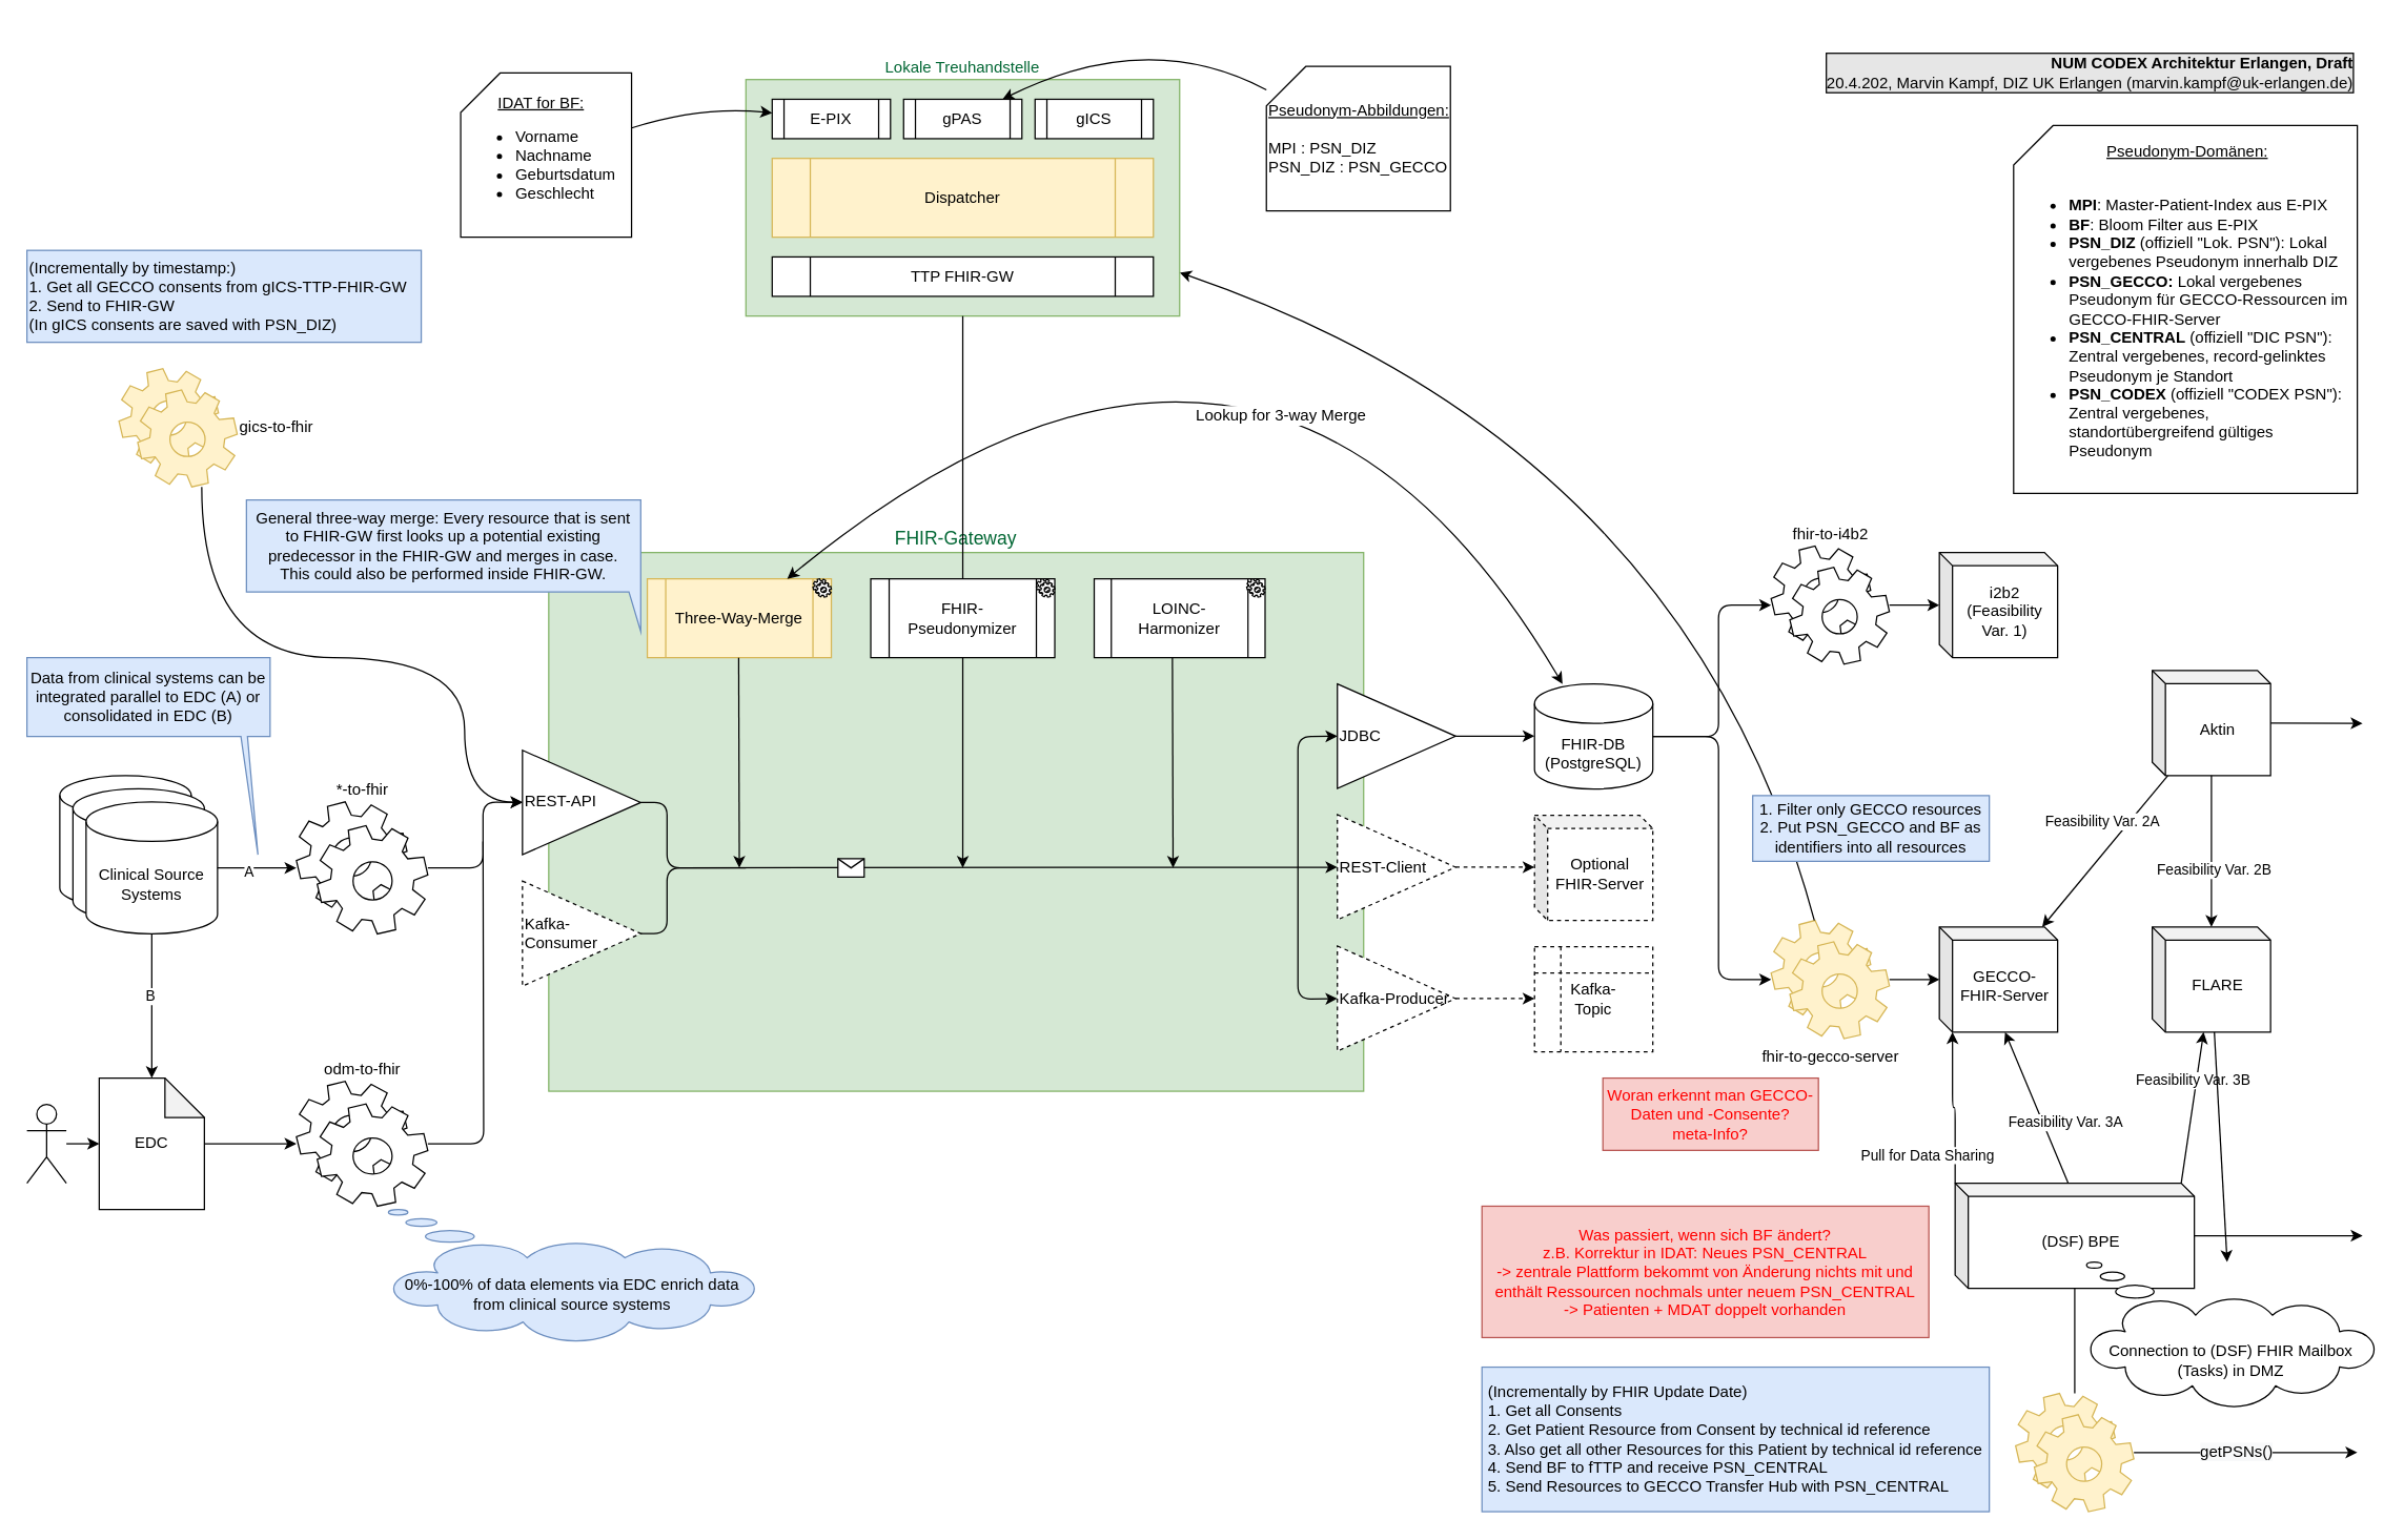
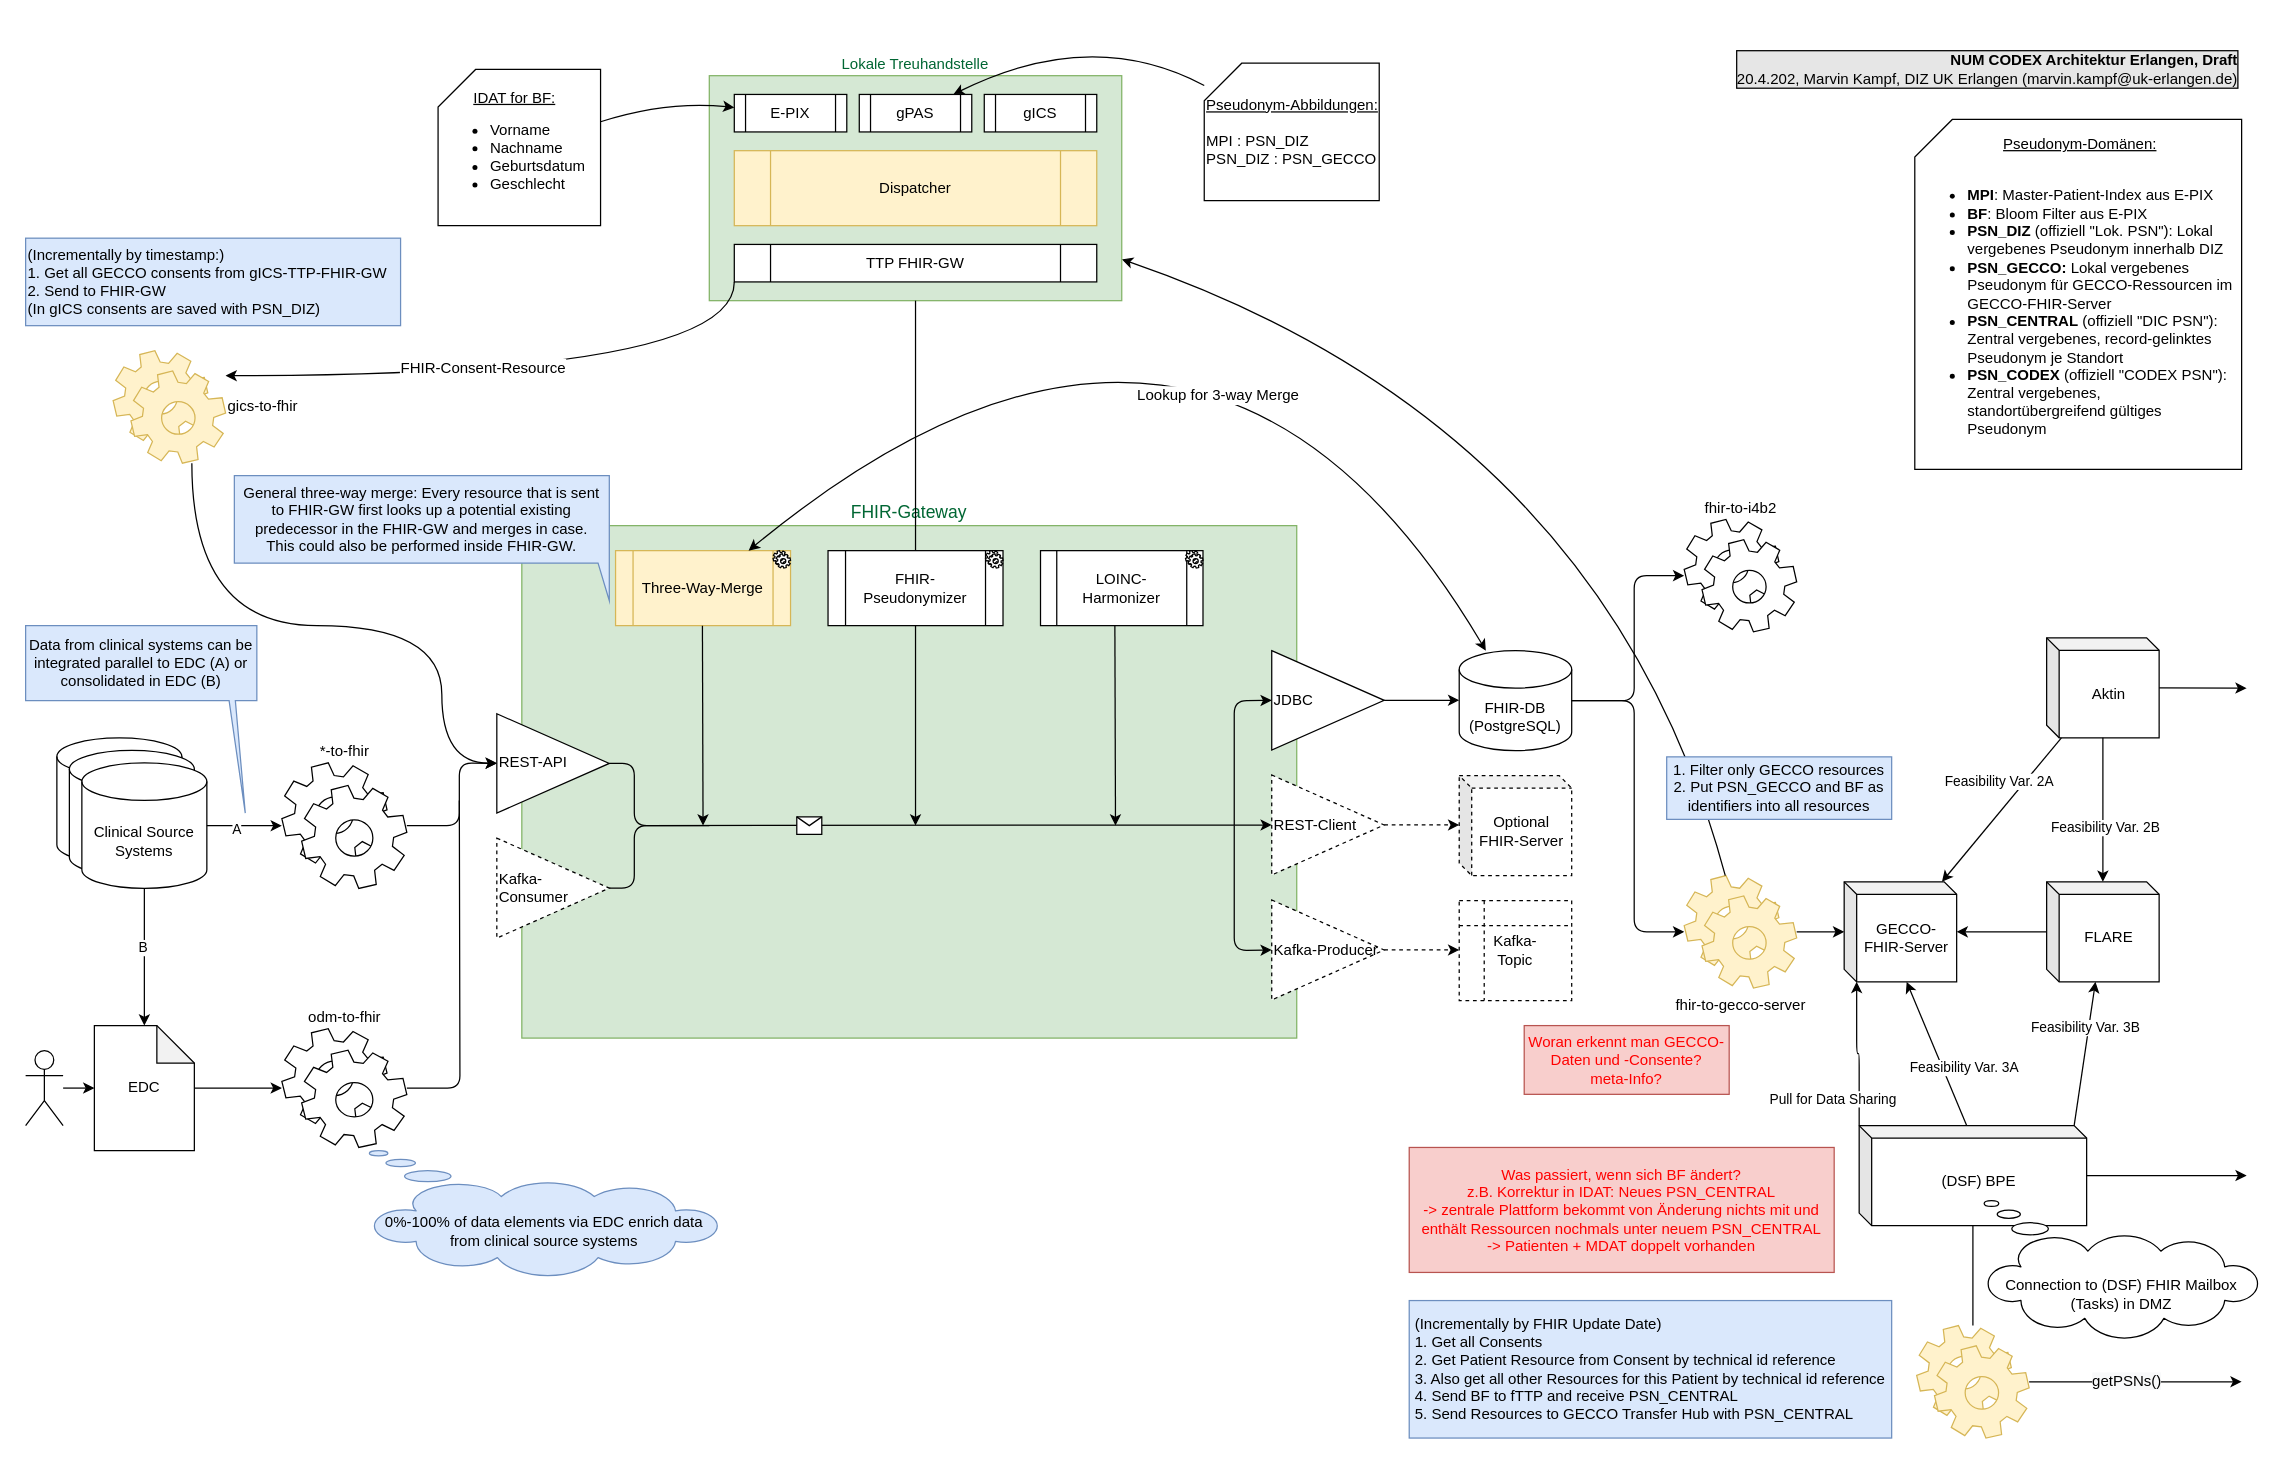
+ <mxCell id="101" style="edgeStyle=orthogonalEdgeStyle;orthogonalLoop=1;jettySize=auto;html=1;curved=1;" parent="1" source="97" target="81" edge="1"><mxGeometry relative="1" as="geometry"><Array as="points"><mxPoint x="587" y="300" /></Array></mxGeometry></mxCell>
+ <mxCell id="102" value="FHIR-Consent-Resource" style="edgeLabel;html=1;align=center;verticalAlign=middle;resizable=0;points=[];fontSize=12;" parent="101" vertex="1" connectable="0"><mxGeometry x="0.149" y="-7" relative="1" as="geometry"><mxPoint as="offset" /></mxGeometry></mxCell>
- <mxCell id="46" value="" style="endArrow=classic;html=1;" parent="1" source="44" target="45" edge="1"><mxGeometry width="50" height="50" relative="1" as="geometry"><mxPoint x="1435" y="394" as="sourcePoint" /><mxPoint x="1475" y="405" as="targetPoint" /></mxGeometry></mxCell>
- <mxCell id="45" value="i2b2&lt;br&gt;(Feasibility Var. 1)" style="shape=cube;whiteSpace=wrap;html=1;boundedLbl=1;backgroundOutline=1;darkOpacity=0.05;darkOpacity2=0.1;align=center;size=10;" parent="1" vertex="1"><mxGeometry x="1475" y="420" width="90" height="80" as="geometry" /></mxCell>
- <mxCell id="70" value="" style="endArrow=classic;html=1;" parent="1" source="63" target="62" edge="1"><mxGeometry width="50" height="50" relative="1" as="geometry"><mxPoint x="1157" y="680" as="sourcePoint" /><mxPoint x="1207" y="630" as="targetPoint" /></mxGeometry></mxCell>
+ <mxCell id="70" value="" style="endArrow=classic;html=1;" parent="1" source="63" target="64" edge="1"><mxGeometry width="50" height="50" relative="1" as="geometry"><mxPoint x="1157" y="680" as="sourcePoint" /><mxPoint x="1207" y="630" as="targetPoint" /></mxGeometry></mxCell>
